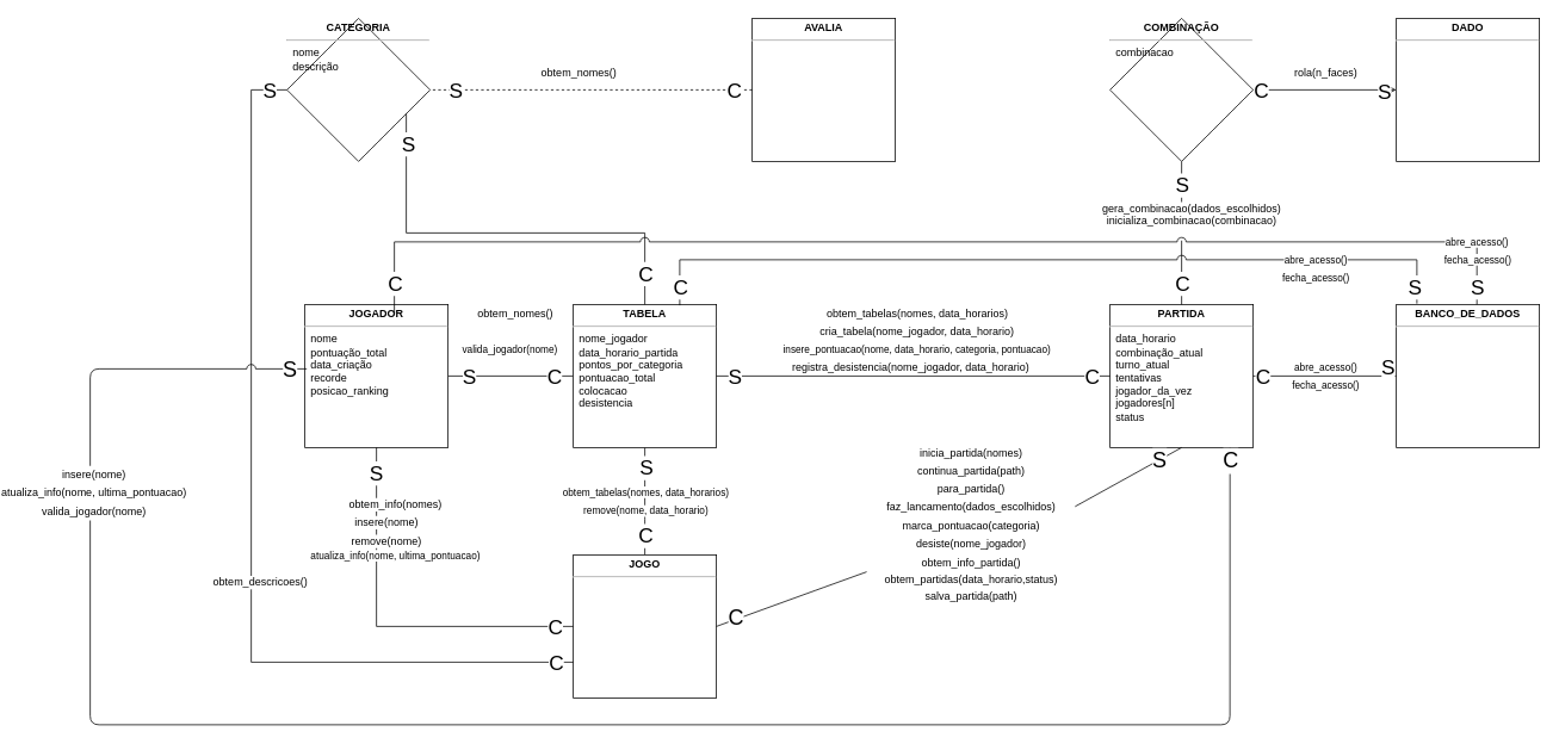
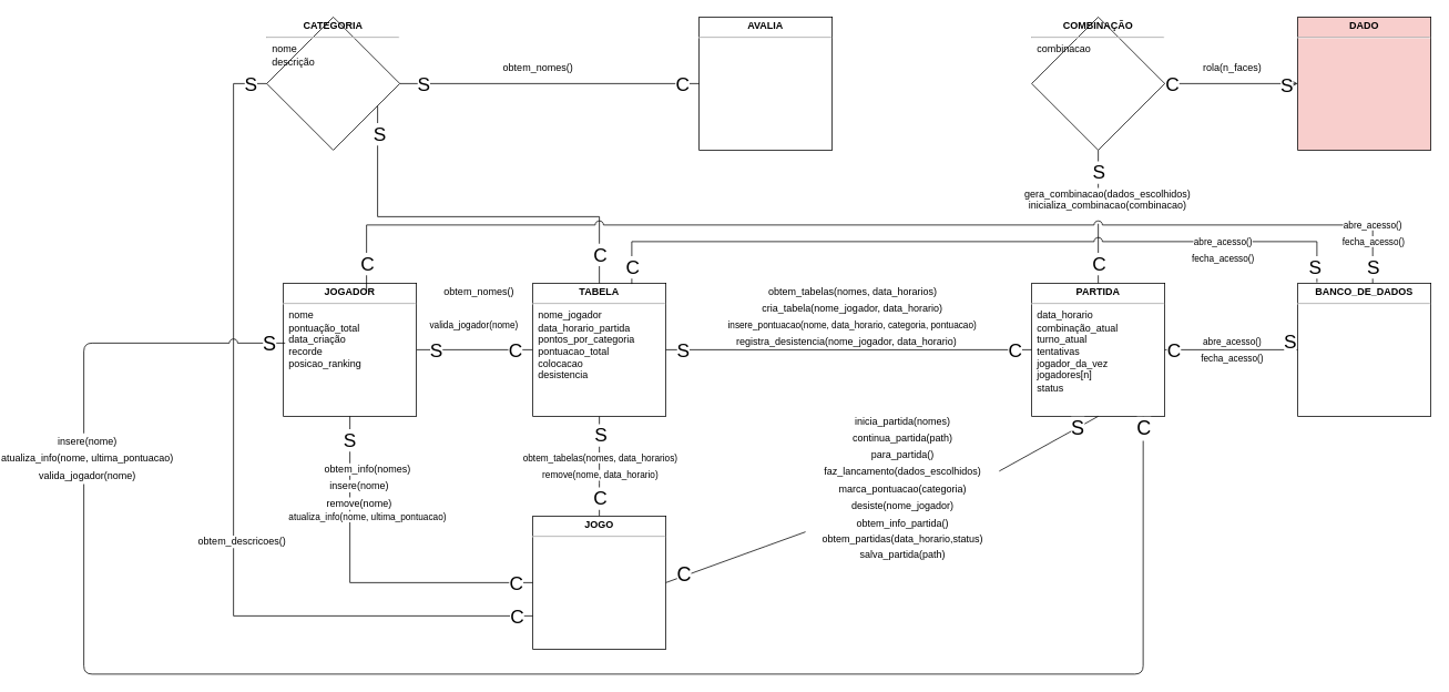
- <mxCell id="40" style="edgeStyle=orthogonalEdgeStyle;rounded=0;orthogonalLoop=1;jettySize=auto;html=1;endArrow=none;endFill=0;exitX=0;exitY=0.5;exitDx=0;exitDy=0;entryX=1;entryY=0.5;entryDx=0;entryDy=0;dashed=1;" parent="1" source="16" target="15" edge="1"><mxGeometry relative="1" as="geometry"><mxPoint x="400" y="80" as="targetPoint" /><mxPoint x="290" y="190" as="sourcePoint" /></mxGeometry></mxCell>
+ <mxCell id="40" style="edgeStyle=orthogonalEdgeStyle;rounded=0;orthogonalLoop=1;jettySize=auto;html=1;endArrow=none;endFill=0;exitX=0;exitY=0.5;exitDx=0;exitDy=0;entryX=1;entryY=0.5;entryDx=0;entryDy=0;" parent="1" source="16" target="15" edge="1"><mxGeometry relative="1" as="geometry"><mxPoint x="400" y="80" as="targetPoint" /><mxPoint x="290" y="190" as="sourcePoint" /></mxGeometry></mxCell>
- <mxCell id="17" value="&lt;p style=&quot;margin: 4px 0px 0px ; text-align: center&quot;&gt;&lt;b&gt;DADO&lt;/b&gt;&lt;/p&gt;&lt;hr&gt;" style="verticalAlign=top;align=left;overflow=fill;fontSize=12;fontFamily=Helvetica;html=1;rounded=0;shadow=0;comic=0;labelBackgroundColor=none;strokeWidth=1" parent="1" vertex="1"><mxGeometry x="1480" y="20" width="160" height="160" as="geometry" /></mxCell>
+ <mxCell id="17" value="&lt;p style=&quot;margin: 4px 0px 0px ; text-align: center&quot;&gt;&lt;b&gt;DADO&lt;/b&gt;&lt;/p&gt;&lt;hr&gt;" style="verticalAlign=top;align=left;overflow=fill;fontSize=12;fontFamily=Helvetica;html=1;rounded=0;shadow=0;comic=0;labelBackgroundColor=none;strokeWidth=1;fillColor=#f8cecc;" parent="1" vertex="1"><mxGeometry x="1480" y="20" width="160" height="160" as="geometry" /></mxCell>
